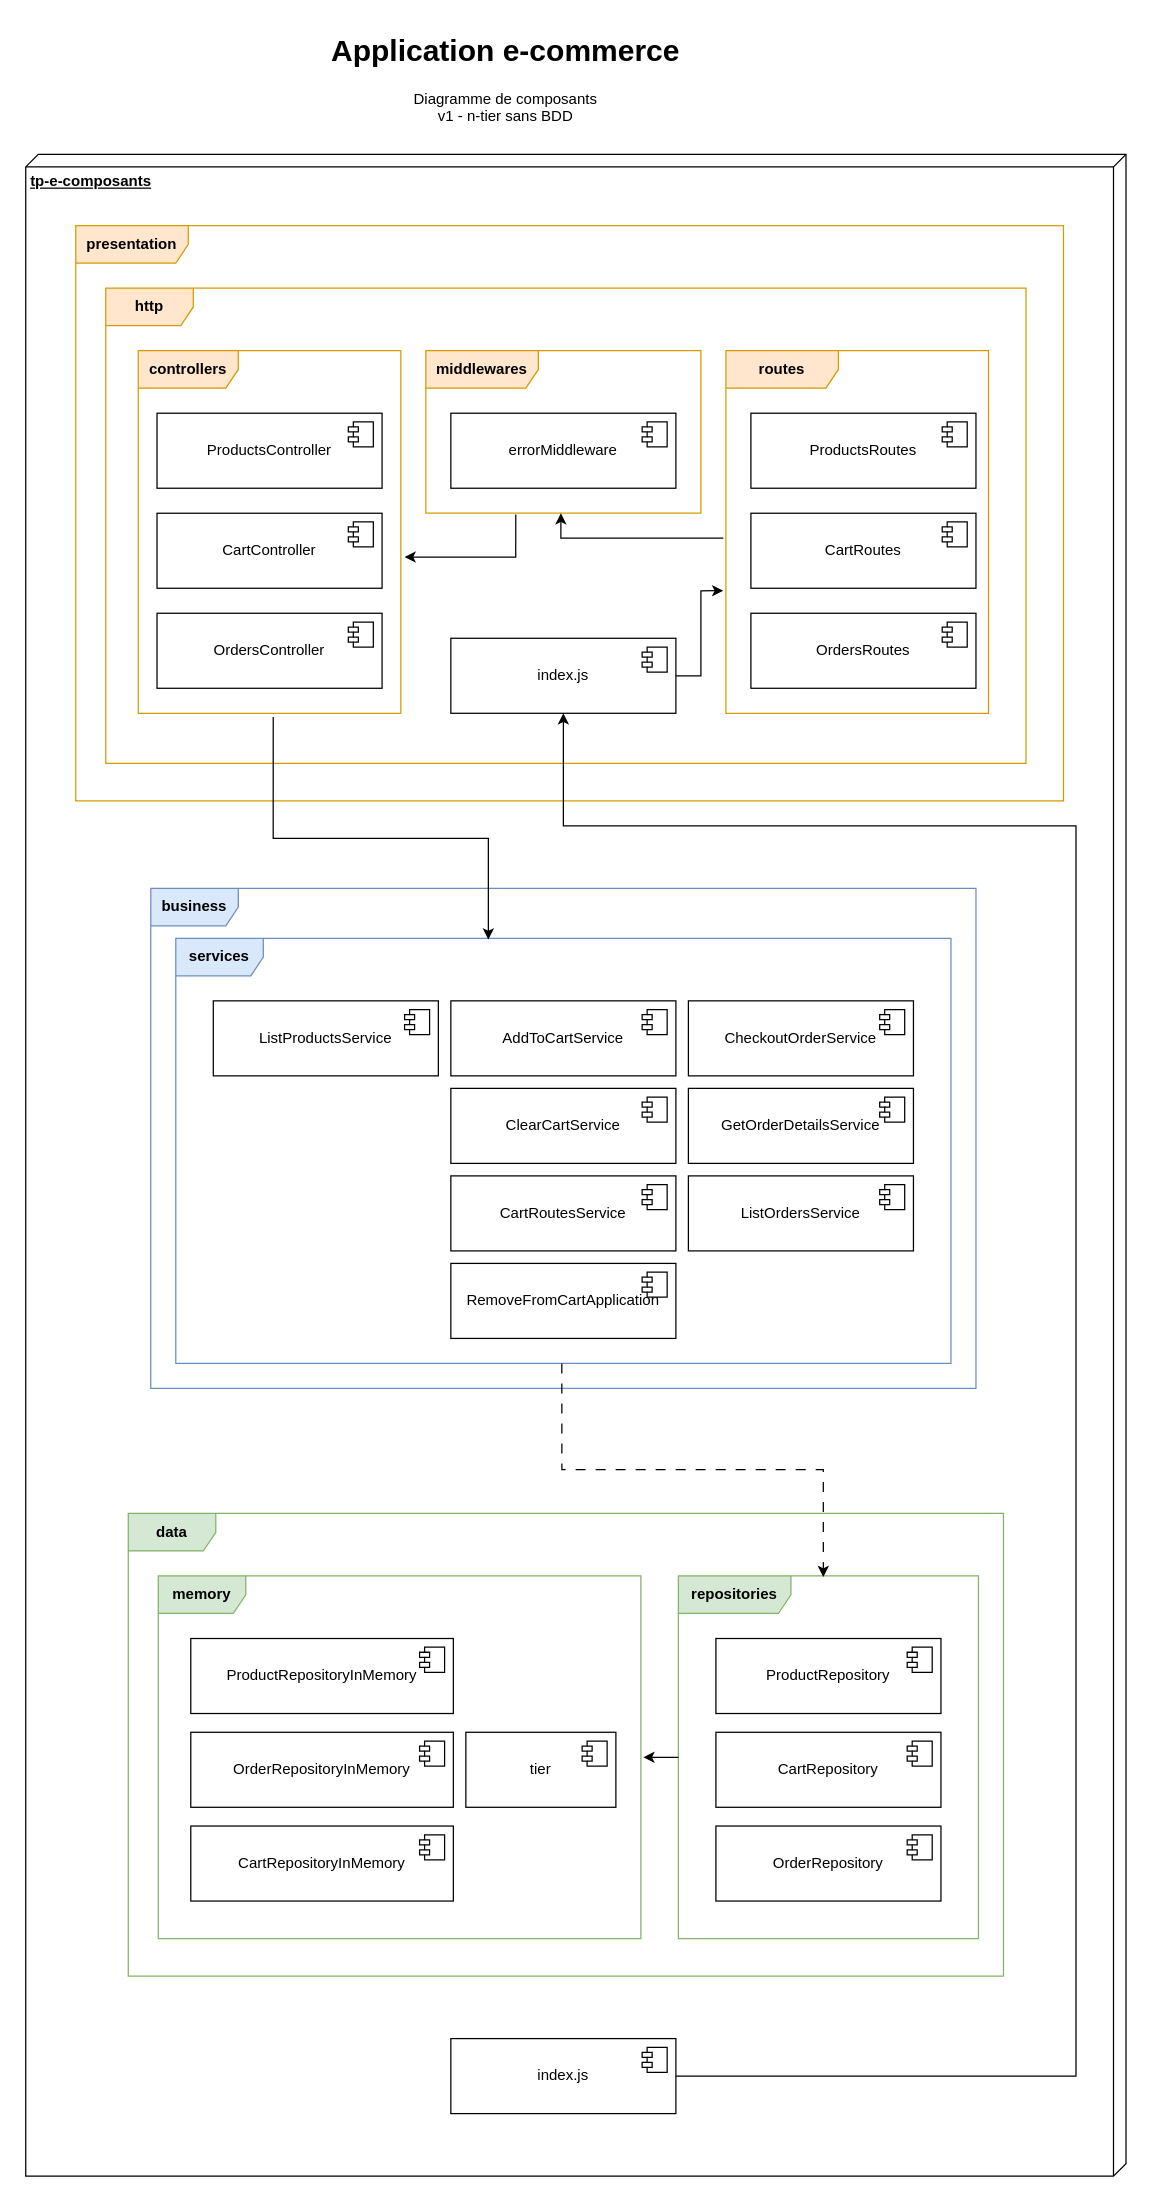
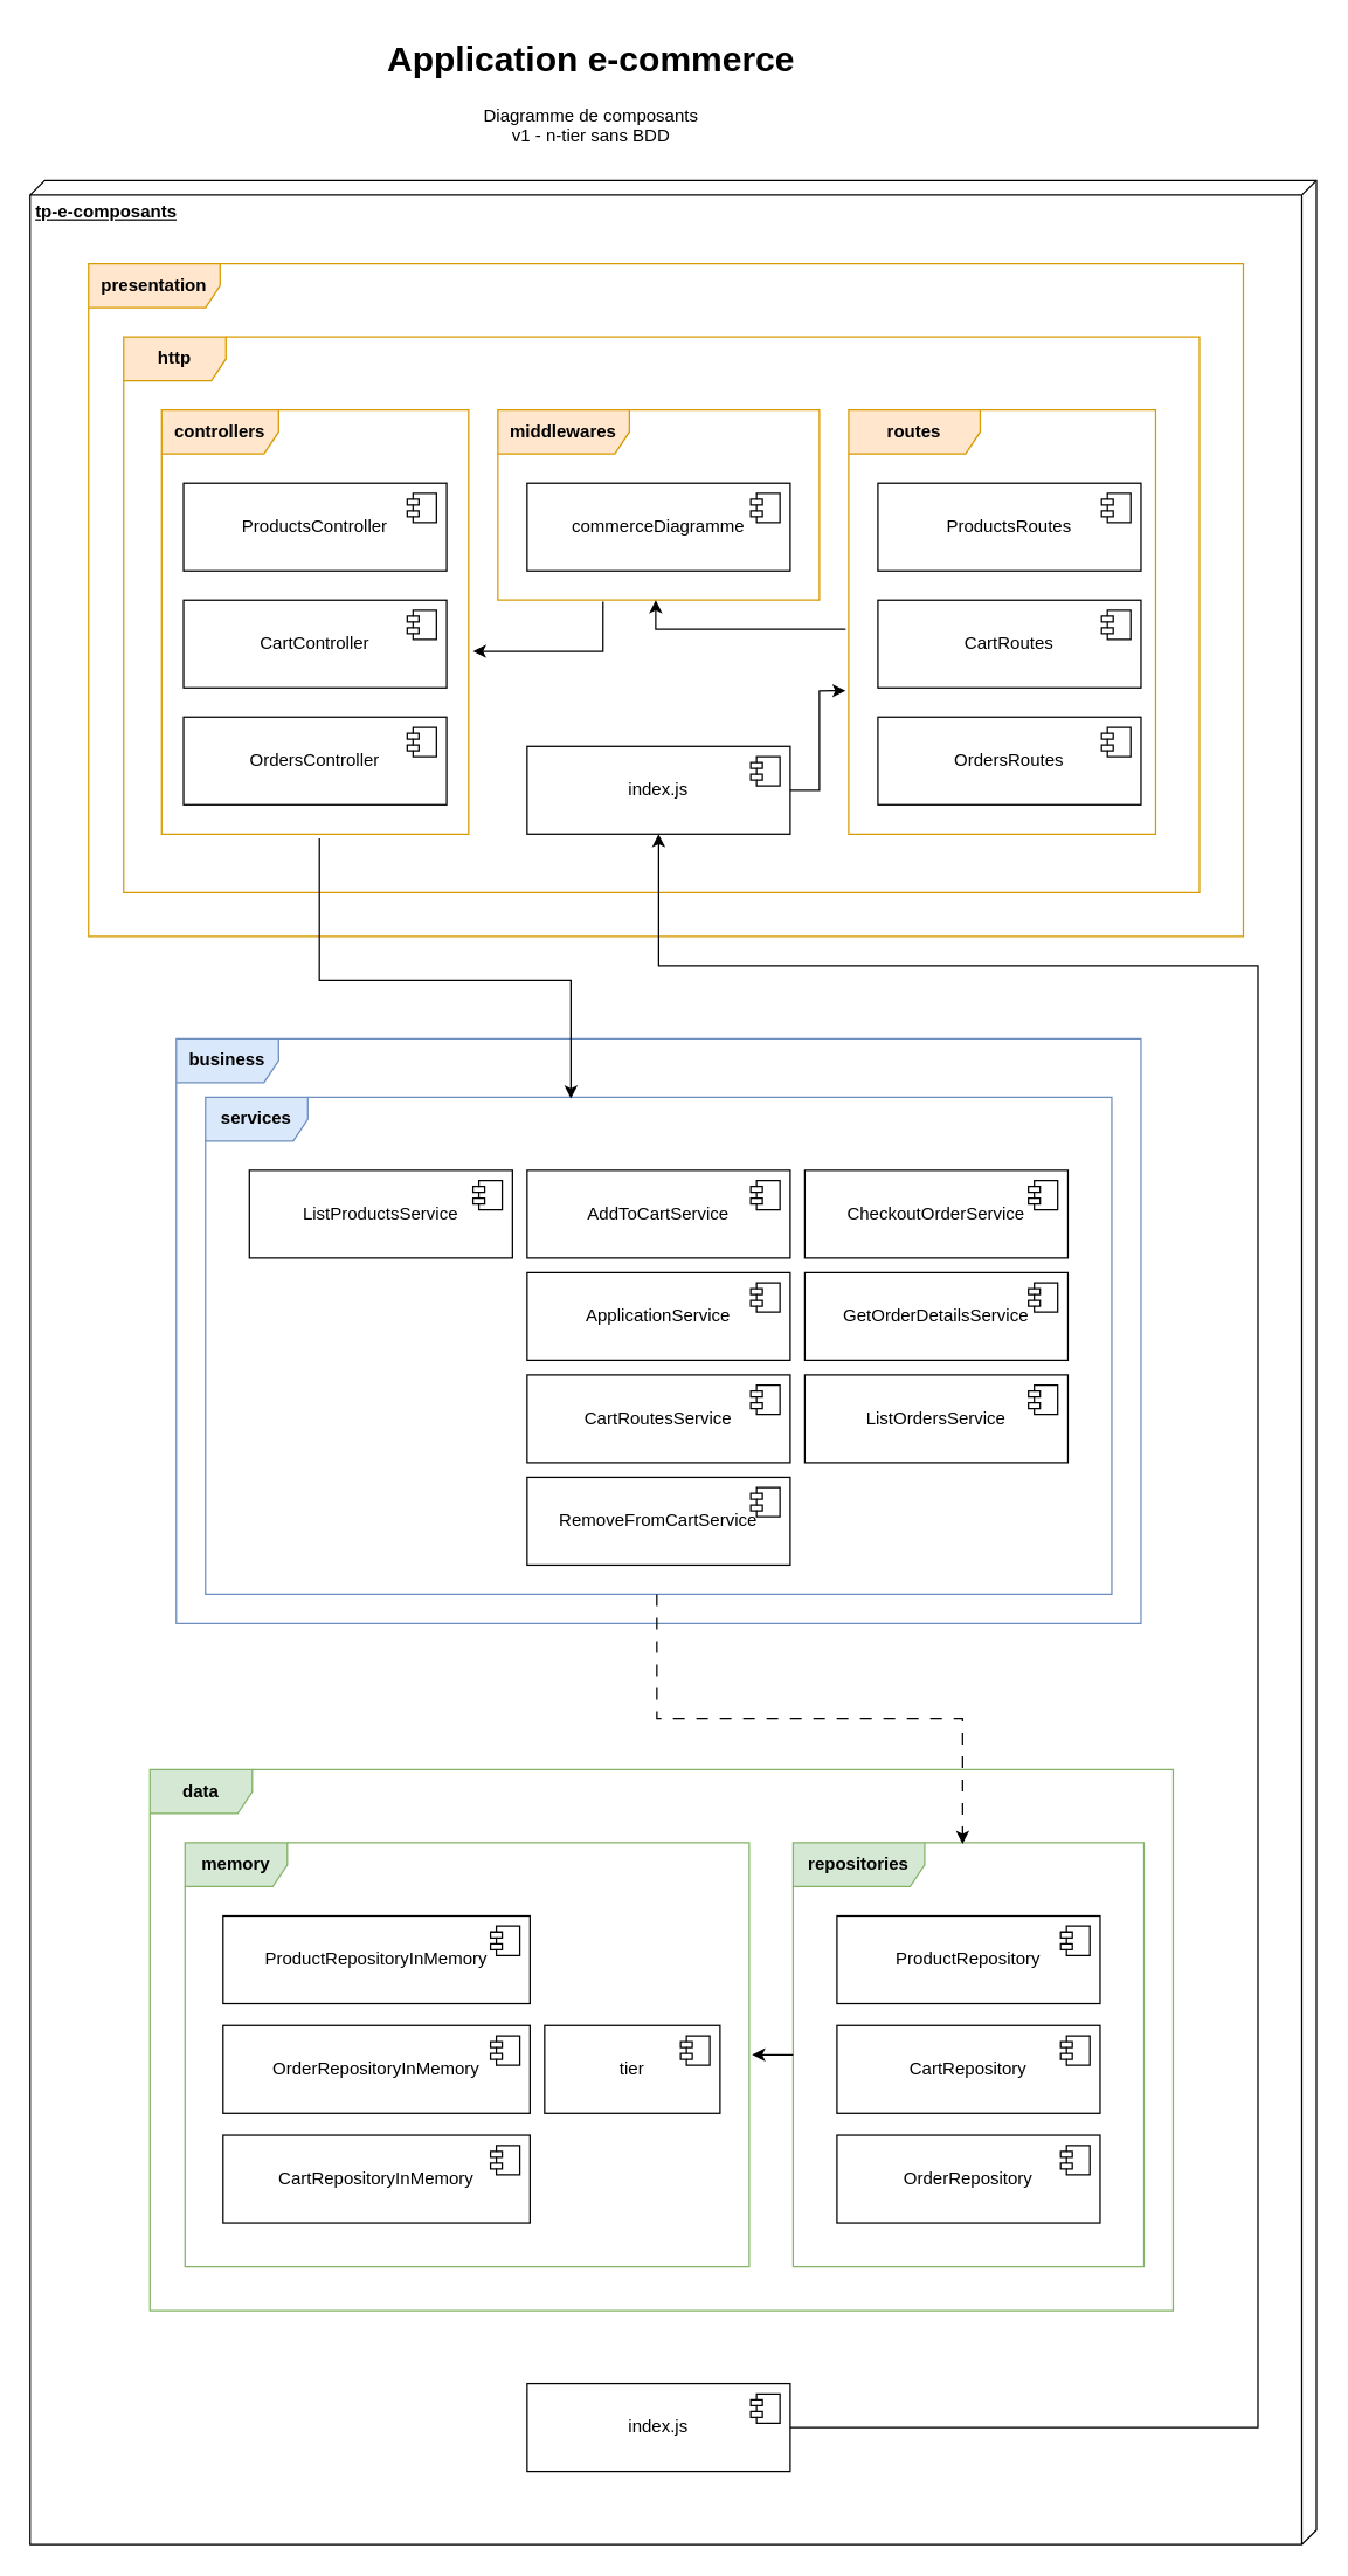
- <mxCell id="50" value="errorMiddleware" style="html=1;dropTarget=0;whiteSpace=wrap;" parent="1" vertex="1"><mxGeometry x="360" y="330" width="180" height="60" as="geometry" /></mxCell>
+ <mxCell id="50" value="commerceDiagramme" style="html=1;dropTarget=0;whiteSpace=wrap;" parent="1" vertex="1"><mxGeometry x="360" y="330" width="180" height="60" as="geometry" /></mxCell>
- <mxCell id="12" value="ClearCart&lt;span style=&quot;background-color: transparent; color: light-dark(rgb(0, 0, 0), rgb(255, 255, 255));&quot;&gt;Service&lt;/span&gt;" style="html=1;dropTarget=0;whiteSpace=wrap;" parent="1" vertex="1"><mxGeometry x="360" y="870" width="180" height="60" as="geometry" /></mxCell>
+ <mxCell id="12" value="Application&lt;span style=&quot;background-color: transparent; color: light-dark(rgb(0, 0, 0), rgb(255, 255, 255));&quot;&gt;Service&lt;/span&gt;" style="html=1;dropTarget=0;whiteSpace=wrap;" parent="1" vertex="1"><mxGeometry x="360" y="870" width="180" height="60" as="geometry" /></mxCell>
- <mxCell id="22" value="RemoveFromCart&lt;span style=&quot;background-color: transparent; color: light-dark(rgb(0, 0, 0), rgb(255, 255, 255));&quot;&gt;Application&lt;/span&gt;" style="html=1;dropTarget=0;whiteSpace=wrap;" parent="1" vertex="1"><mxGeometry x="360" y="1010" width="180" height="60" as="geometry" /></mxCell>
+ <mxCell id="22" value="RemoveFromCart&lt;span style=&quot;background-color: transparent; color: light-dark(rgb(0, 0, 0), rgb(255, 255, 255));&quot;&gt;Service&lt;/span&gt;" style="html=1;dropTarget=0;whiteSpace=wrap;" parent="1" vertex="1"><mxGeometry x="360" y="1010" width="180" height="60" as="geometry" /></mxCell>
